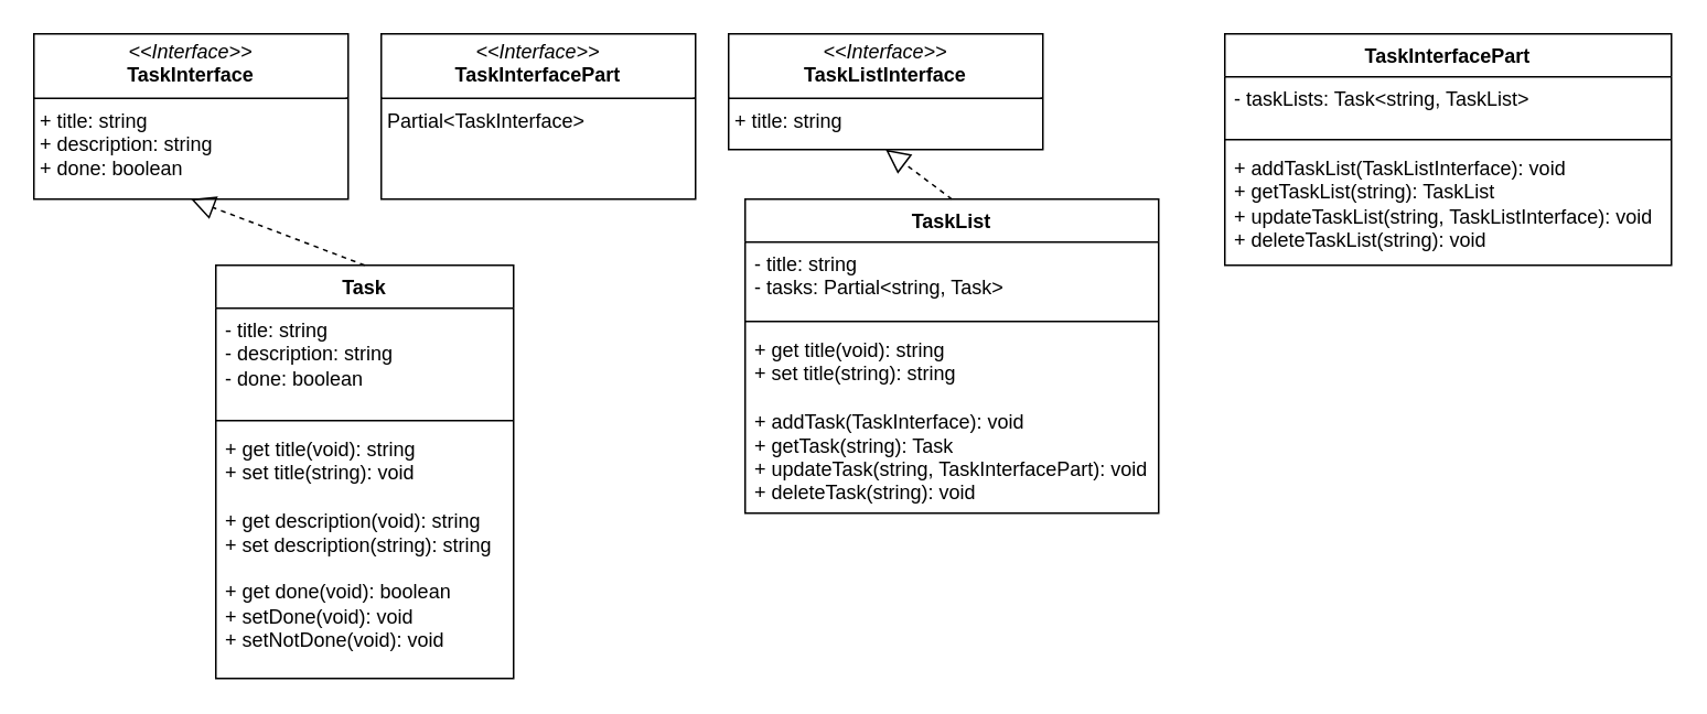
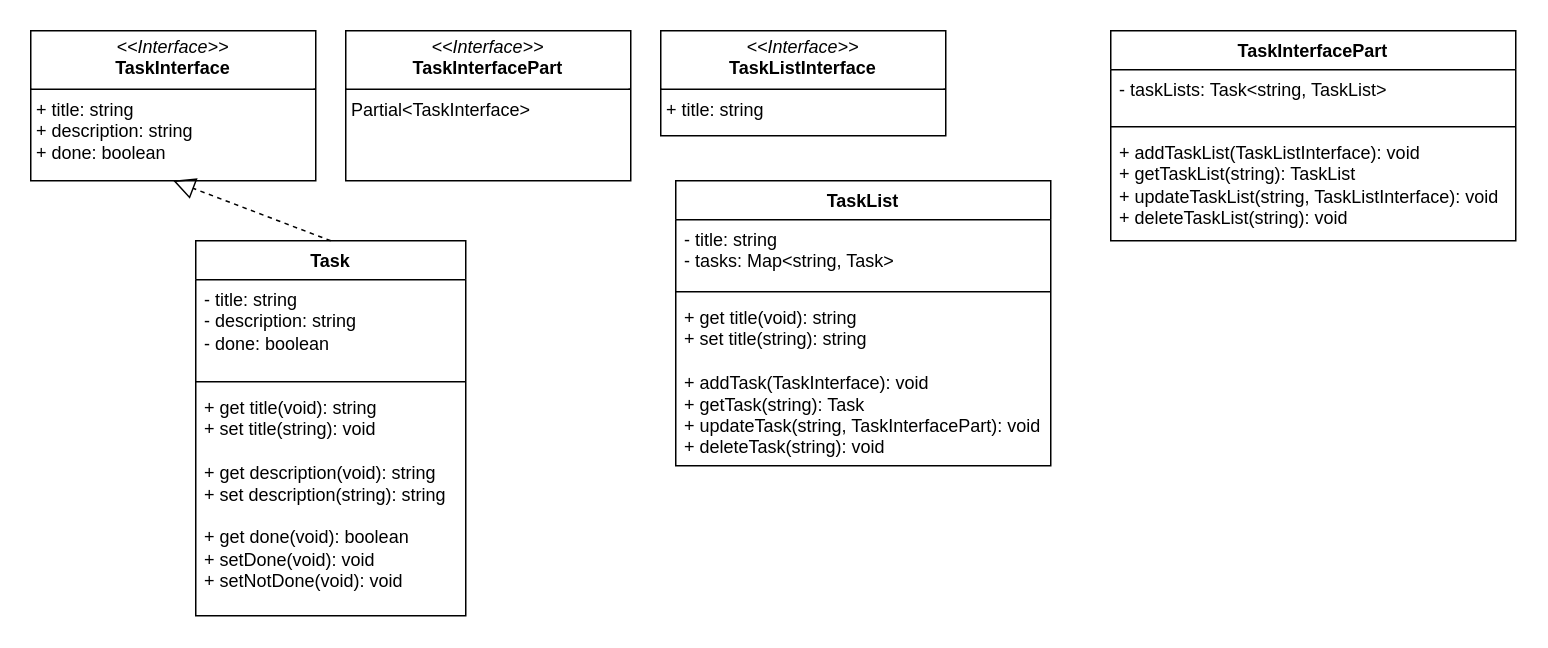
- <mxCell id="13" value="" style="endArrow=block;dashed=1;endFill=0;endSize=12;html=1;rounded=0;exitX=0.5;exitY=0;exitDx=0;exitDy=0;entryX=0.5;entryY=1;entryDx=0;entryDy=0;" edge="1" parent="1" source="9" target="8"><mxGeometry width="160" relative="1" as="geometry"><mxPoint x="505" y="290" as="sourcePoint" /><mxPoint x="505" y="250" as="targetPoint" /></mxGeometry></mxCell>
- <mxCell id="10" value="- title: string&lt;div&gt;- tasks: Partial&amp;lt;string, Task&amp;gt;&lt;/div&gt;" style="text;strokeColor=none;fillColor=none;align=left;verticalAlign=top;spacingLeft=4;spacingRight=4;overflow=hidden;rotatable=0;points=[[0,0.5],[1,0.5]];portConstraint=eastwest;whiteSpace=wrap;html=1;" vertex="1" parent="9"><mxGeometry y="26" width="250" height="44" as="geometry" /></mxCell>
+ <mxCell id="10" value="- title: string&lt;div&gt;- tasks: Map&amp;lt;string, Task&amp;gt;&lt;/div&gt;" style="text;strokeColor=none;fillColor=none;align=left;verticalAlign=top;spacingLeft=4;spacingRight=4;overflow=hidden;rotatable=0;points=[[0,0.5],[1,0.5]];portConstraint=eastwest;whiteSpace=wrap;html=1;" vertex="1" parent="9"><mxGeometry y="26" width="250" height="44" as="geometry" /></mxCell>
